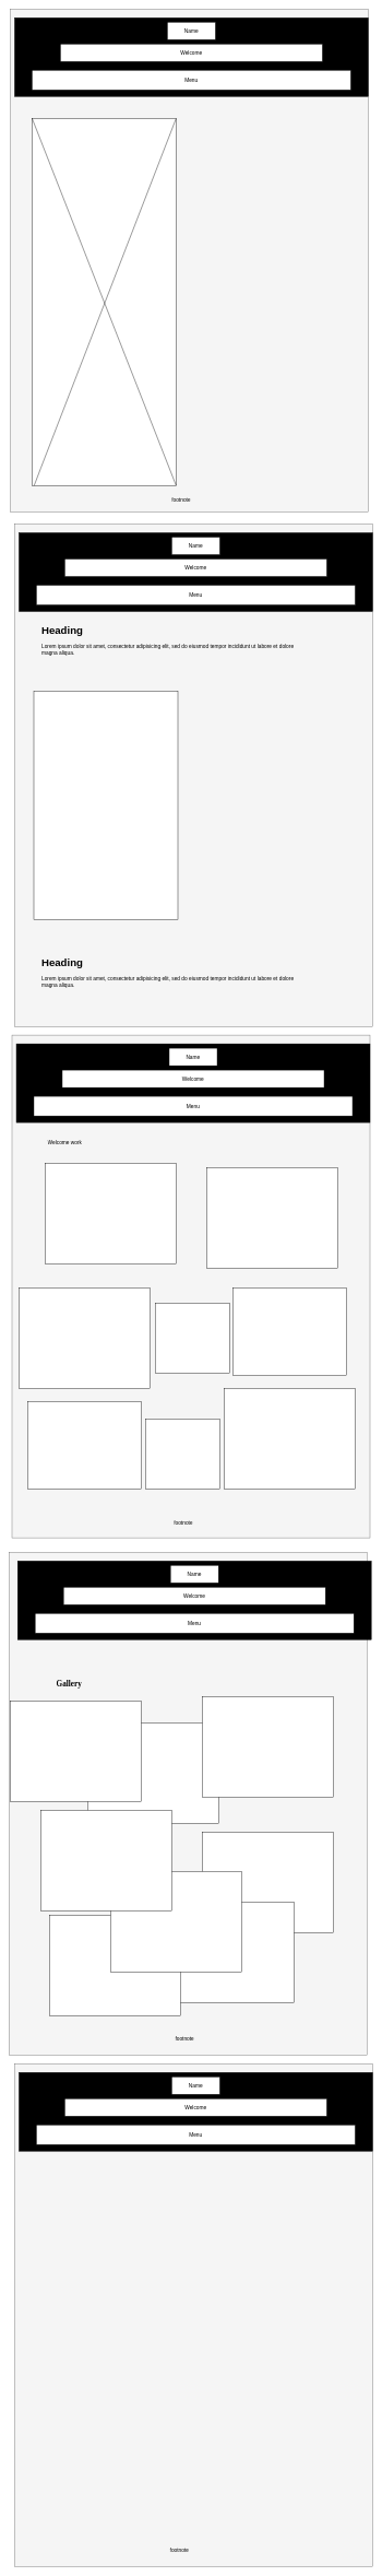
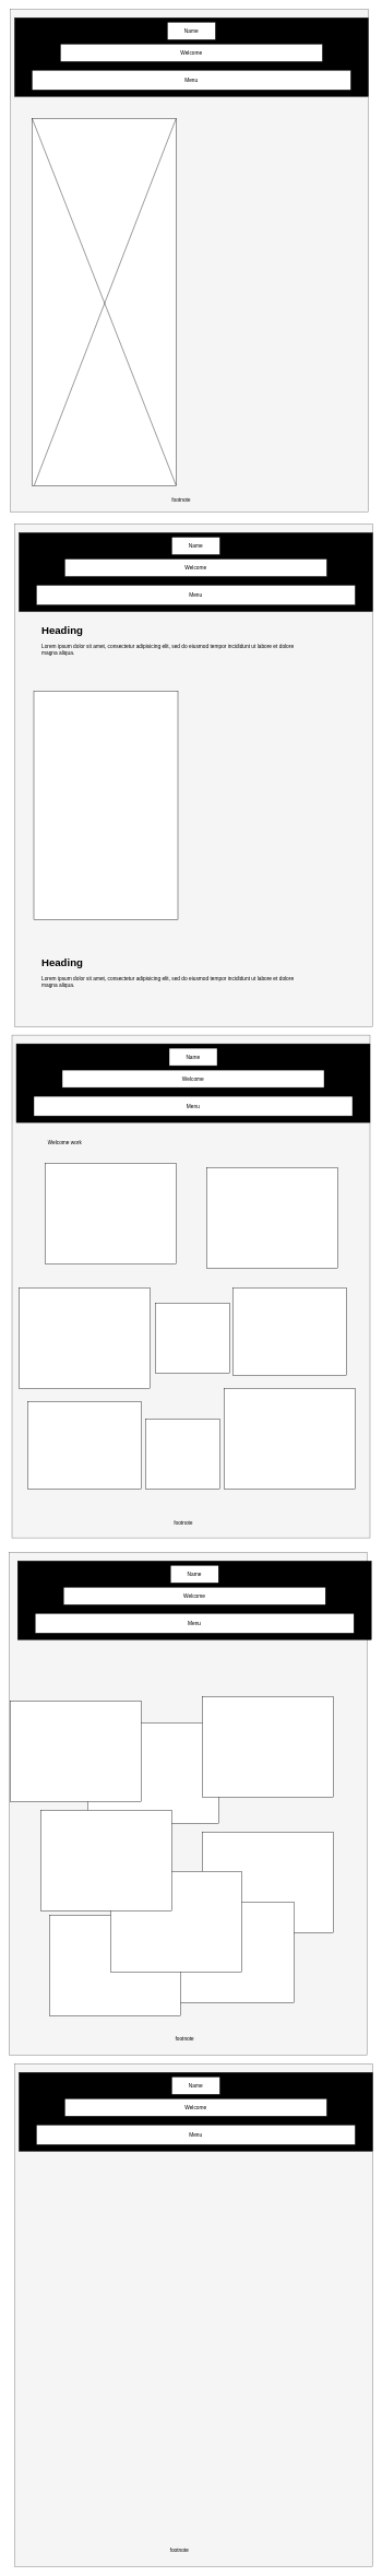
- <mxCell id="49" value="&lt;h2&gt;&lt;font face=&quot;Comic Sans MS&quot;&gt;Gallery&lt;/font&gt;&lt;/h2&gt;" style="text;strokeColor=none;fillColor=none;align=left;verticalAlign=top;spacingLeft=4;spacingRight=4;overflow=hidden;rotatable=0;points=[[0,0.5],[1,0.5]];portConstraint=eastwest;whiteSpace=wrap;html=1;" vertex="1" parent="1"><mxGeometry x="123" y="3820" width="470" height="40" as="geometry" /></mxCell>
